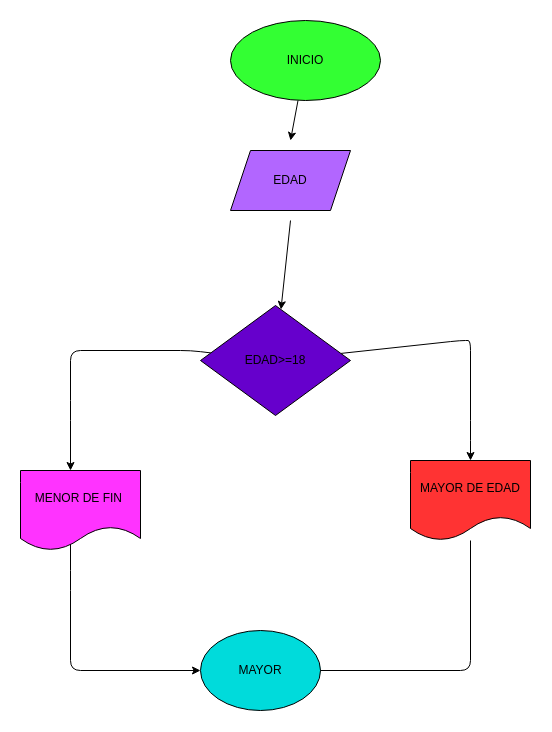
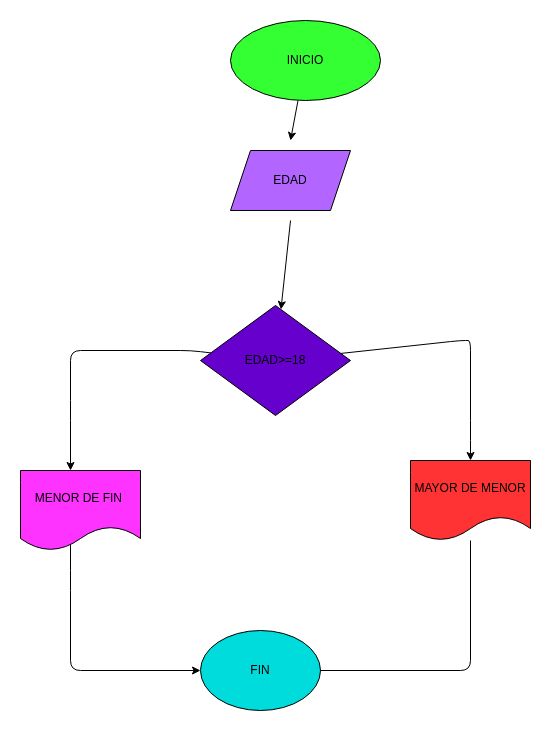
- <mxCell id="11" value="MAYOR DE EDAD" style="shape=document;whiteSpace=wrap;html=1;boundedLbl=1;fillColor=#FF3333;" vertex="1" parent="1"><mxGeometry x="410" y="460" width="120" height="80" as="geometry" /></mxCell>
+ <mxCell id="11" value="MAYOR DE MENOR" style="shape=document;whiteSpace=wrap;html=1;boundedLbl=1;fillColor=#FF3333;" vertex="1" parent="1"><mxGeometry x="410" y="460" width="120" height="80" as="geometry" /></mxCell>
- <mxCell id="13" value="MAYOR" style="ellipse;whiteSpace=wrap;html=1;fillColor=#00DBDB;" vertex="1" parent="1"><mxGeometry x="200" y="630" width="120" height="80" as="geometry" /></mxCell>
+ <mxCell id="13" value="FIN" style="ellipse;whiteSpace=wrap;html=1;fillColor=#00DBDB;" vertex="1" parent="1"><mxGeometry x="200" y="630" width="120" height="80" as="geometry" /></mxCell>
